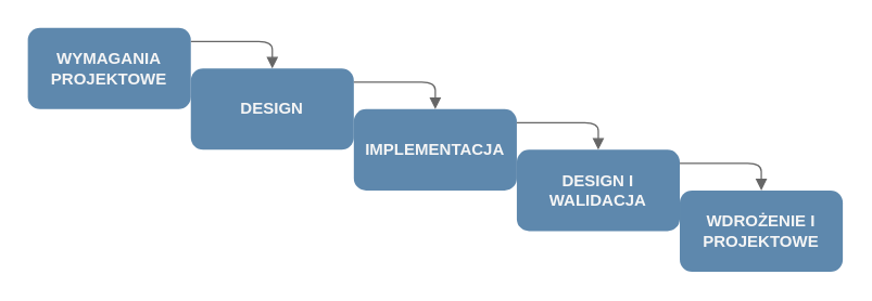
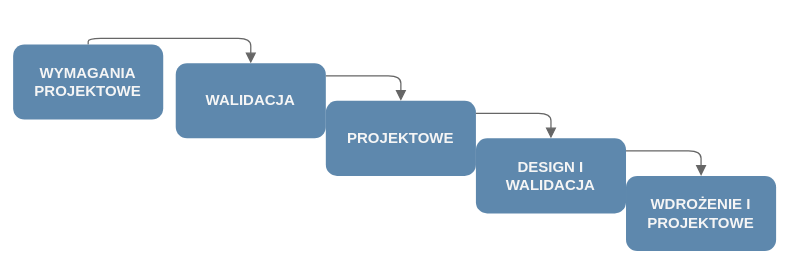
- <mxCell id="3" value="&lt;b&gt;WYMAGANIA PROJEKTOWE&lt;/b&gt;" style="rounded=1;whiteSpace=wrap;html=1;strokeColor=none;fillColor=#5E88AD;glass=0;fontColor=#F5F5F5;" vertex="1" parent="1"><mxGeometry x="20" y="20" width="120" height="60" as="geometry" /></mxCell>
+ <mxCell id="3" value="&lt;b&gt;WYMAGANIA PROJEKTOWE&lt;/b&gt;" style="rounded=1;whiteSpace=wrap;html=1;strokeColor=none;fillColor=#5E88AD;glass=0;fontColor=#F5F5F5;" vertex="1" parent="1"><mxGeometry x="10" y="35" width="120" height="60" as="geometry" /></mxCell>
- <mxCell id="4" value="&lt;b&gt;DESIGN&lt;/b&gt;" style="rounded=1;whiteSpace=wrap;html=1;strokeColor=none;fillColor=#5E88AD;glass=0;fontColor=#F5F5F5;" vertex="1" parent="1"><mxGeometry x="140" y="50" width="120" height="60" as="geometry" /></mxCell>
+ <mxCell id="4" value="&lt;b&gt;WALIDACJA&lt;/b&gt;" style="rounded=1;whiteSpace=wrap;html=1;strokeColor=none;fillColor=#5E88AD;glass=0;fontColor=#F5F5F5;" vertex="1" parent="1"><mxGeometry x="140" y="50" width="120" height="60" as="geometry" /></mxCell>
- <mxCell id="5" value="&lt;b&gt;IMPLEMENTACJA&lt;/b&gt;" style="rounded=1;whiteSpace=wrap;html=1;strokeColor=none;fillColor=#5E88AD;glass=0;fontColor=#F5F5F5;" vertex="1" parent="1"><mxGeometry x="260" y="80" width="120" height="60" as="geometry" /></mxCell>
+ <mxCell id="5" value="&lt;b&gt;PROJEKTOWE&lt;/b&gt;" style="rounded=1;whiteSpace=wrap;html=1;strokeColor=none;fillColor=#5E88AD;glass=0;fontColor=#F5F5F5;" vertex="1" parent="1"><mxGeometry x="260" y="80" width="120" height="60" as="geometry" /></mxCell>
